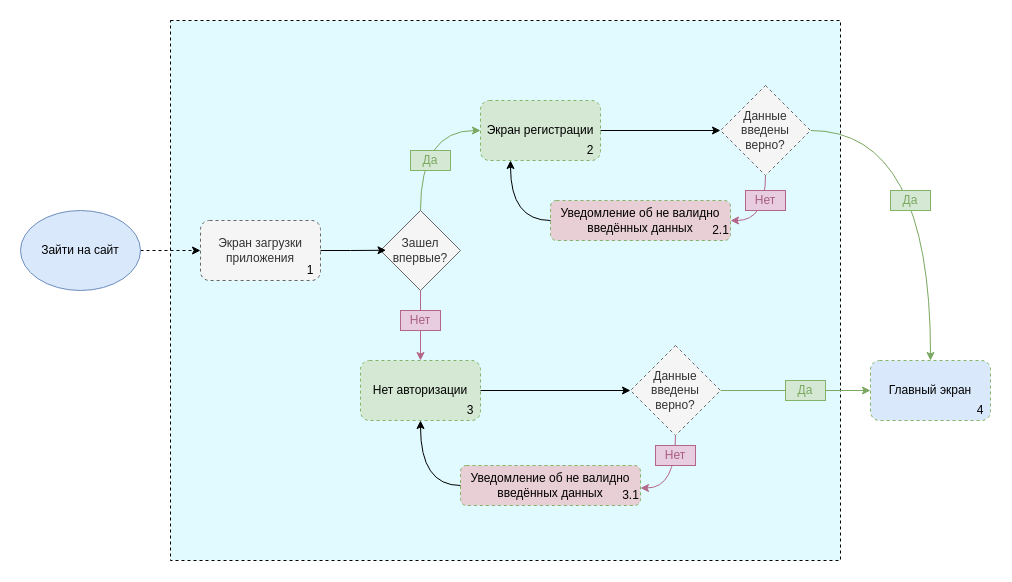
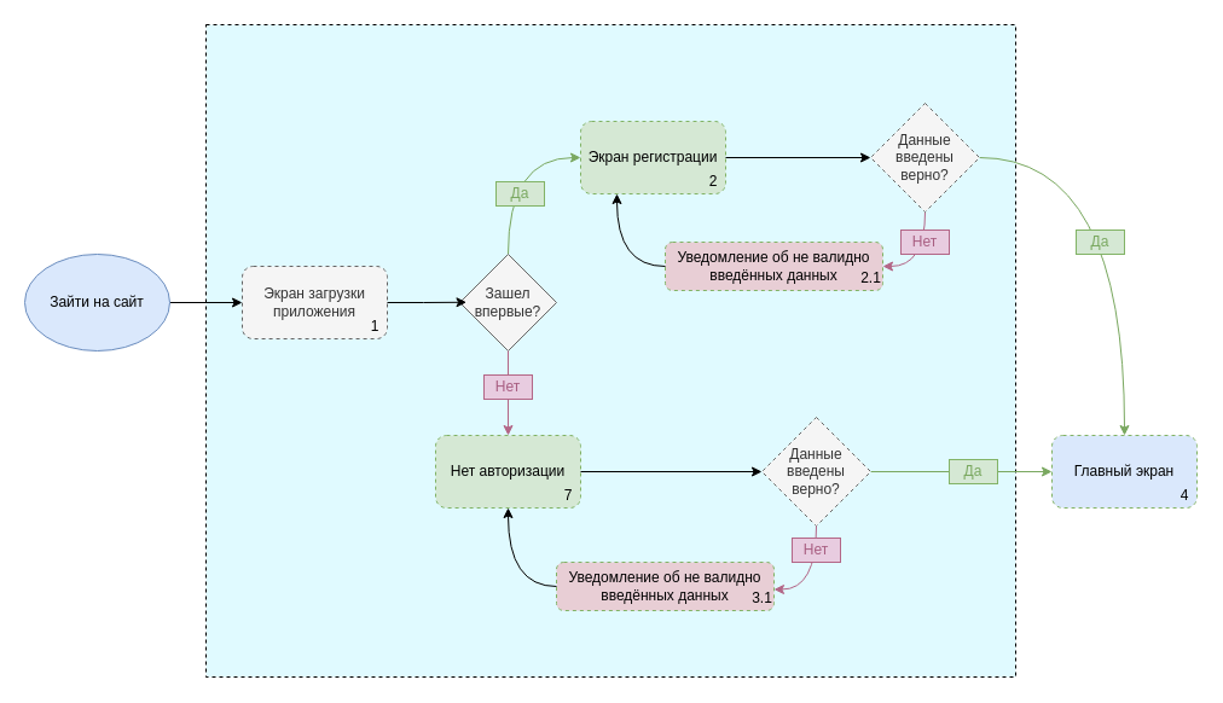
- <mxCell id="3" style="edgeStyle=orthogonalEdgeStyle;rounded=0;orthogonalLoop=1;jettySize=auto;html=1;dashed=1;" edge="1" parent="1" source="4" target="6"><mxGeometry relative="1" as="geometry" /></mxCell>
+ <mxCell id="3" style="edgeStyle=orthogonalEdgeStyle;rounded=0;orthogonalLoop=1;jettySize=auto;html=1;" edge="1" parent="1" source="4" target="6"><mxGeometry relative="1" as="geometry" /></mxCell>
- <mxCell id="26" value="3" style="text;html=1;align=center;verticalAlign=middle;whiteSpace=wrap;rounded=0;" vertex="1" parent="24"><mxGeometry x="100" y="40" width="20" height="20" as="geometry" /></mxCell>
+ <mxCell id="26" value="7" style="text;html=1;align=center;verticalAlign=middle;whiteSpace=wrap;rounded=0;" vertex="1" parent="24"><mxGeometry x="100" y="40" width="20" height="20" as="geometry" /></mxCell>
